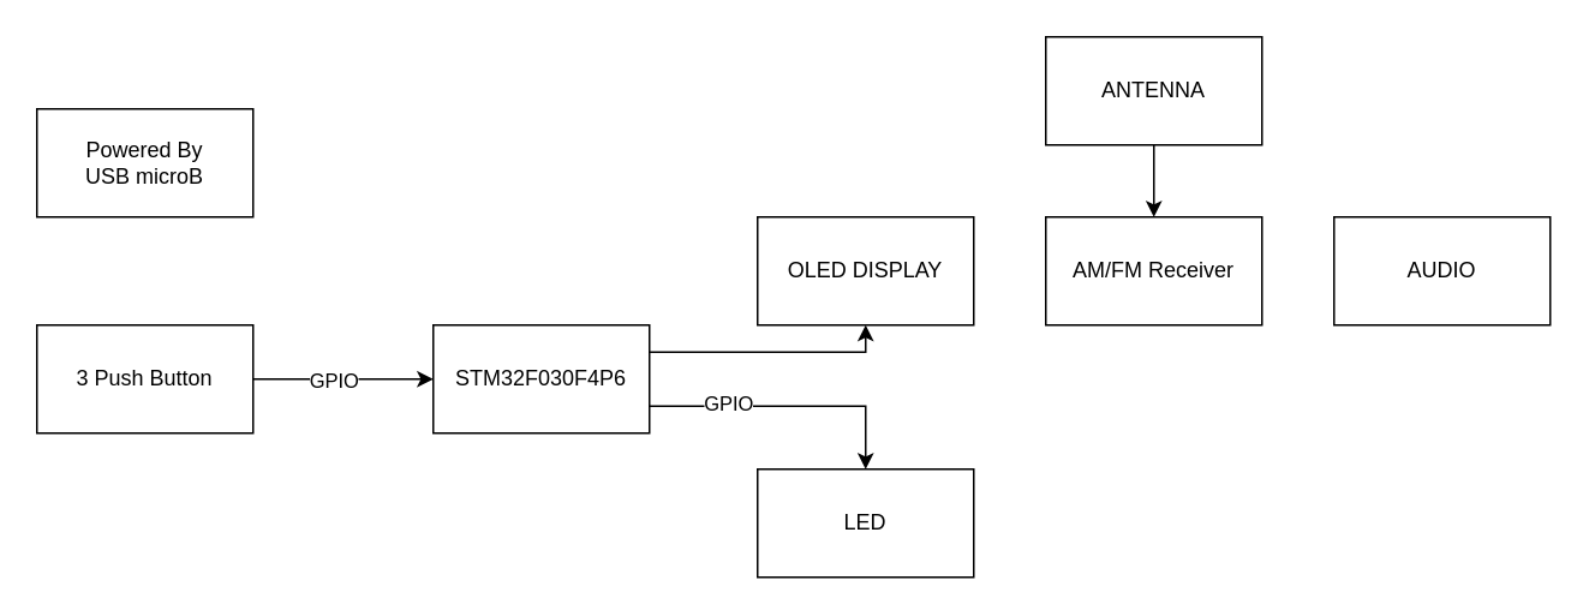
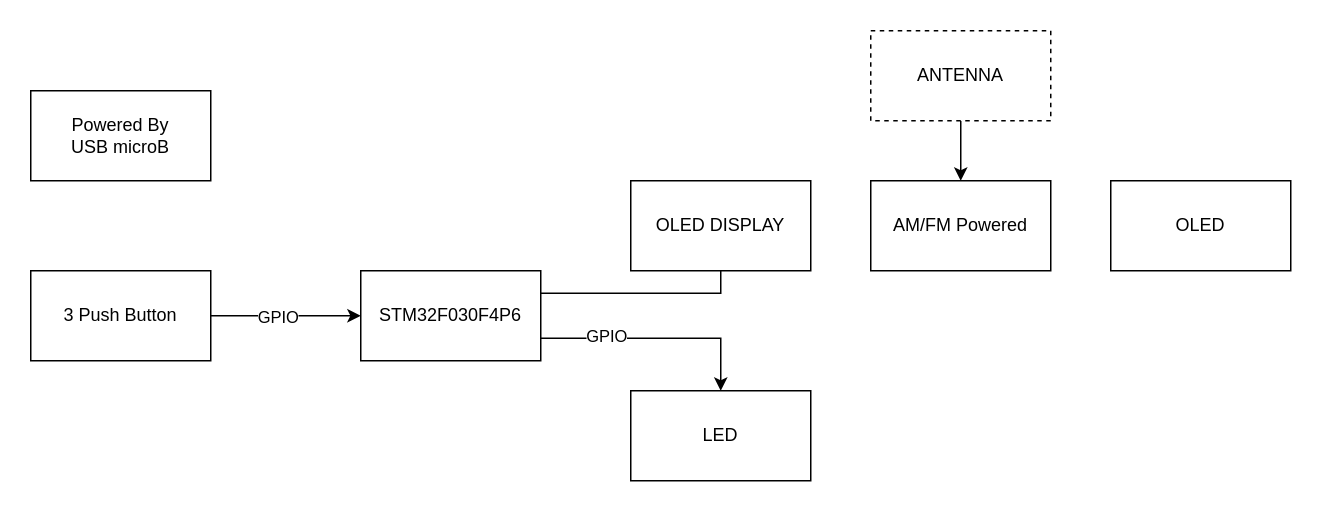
- <mxCell id="14" value="ANTENNA" style="whiteSpace=wrap;html=1;" parent="1" vertex="1"><mxGeometry x="580" y="20" width="120" height="60" as="geometry" /></mxCell>
+ <mxCell id="14" value="ANTENNA" style="whiteSpace=wrap;html=1;dashed=1;" parent="1" vertex="1"><mxGeometry x="580" y="20" width="120" height="60" as="geometry" /></mxCell>
- <mxCell id="10" value="AM/FM Receiver" style="whiteSpace=wrap;html=1;" parent="1" vertex="1"><mxGeometry x="580" y="120" width="120" height="60" as="geometry" /></mxCell>
+ <mxCell id="10" value="AM/FM Powered" style="whiteSpace=wrap;html=1;" parent="1" vertex="1"><mxGeometry x="580" y="120" width="120" height="60" as="geometry" /></mxCell>
- <mxCell id="12" value="AUDIO" style="whiteSpace=wrap;html=1;" parent="1" vertex="1"><mxGeometry x="740" y="120" width="120" height="60" as="geometry" /></mxCell>
+ <mxCell id="12" value="OLED" style="whiteSpace=wrap;html=1;" parent="1" vertex="1"><mxGeometry x="740" y="120" width="120" height="60" as="geometry" /></mxCell>
- <mxCell id="2" style="edgeStyle=orthogonalEdgeStyle;rounded=0;orthogonalLoop=1;jettySize=auto;html=1;exitX=1;exitY=0.25;exitDx=0;exitDy=0;entryX=0.5;entryY=1;entryDx=0;entryDy=0;" parent="1" source="5" target="9" edge="1"><mxGeometry relative="1" as="geometry"><Array as="points"><mxPoint x="480" y="195" /></Array></mxGeometry></mxCell>
+ <mxCell id="2" style="edgeStyle=orthogonalEdgeStyle;rounded=0;orthogonalLoop=1;jettySize=auto;html=1;exitX=1;exitY=0.25;exitDx=0;exitDy=0;entryX=0.5;entryY=1;entryDx=0;entryDy=0;endArrow=none;" parent="1" source="5" target="9" edge="1"><mxGeometry relative="1" as="geometry"><Array as="points"><mxPoint x="480" y="195" /></Array></mxGeometry></mxCell>
